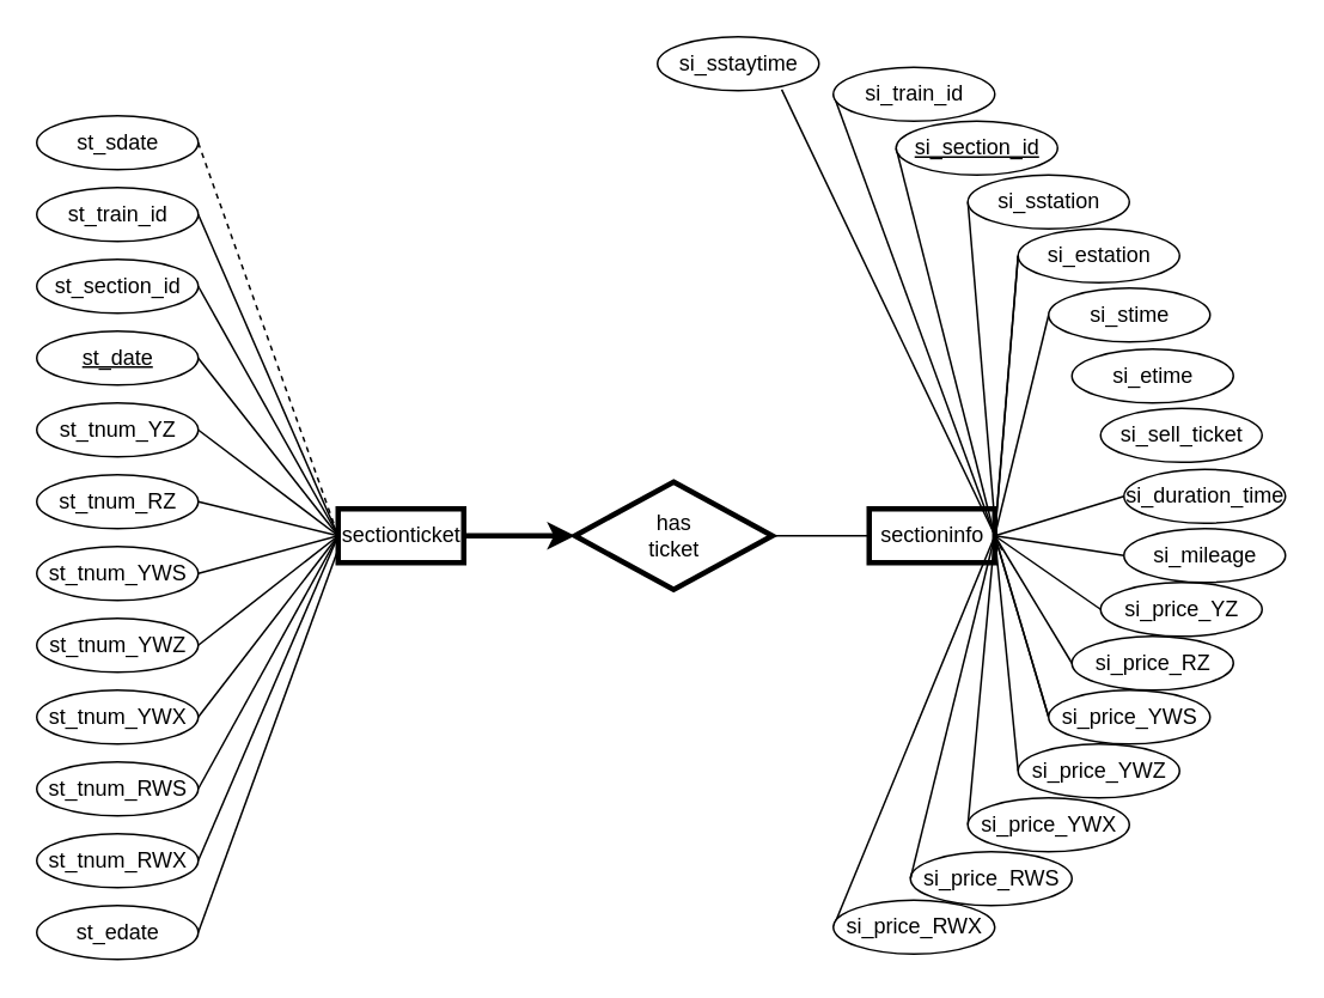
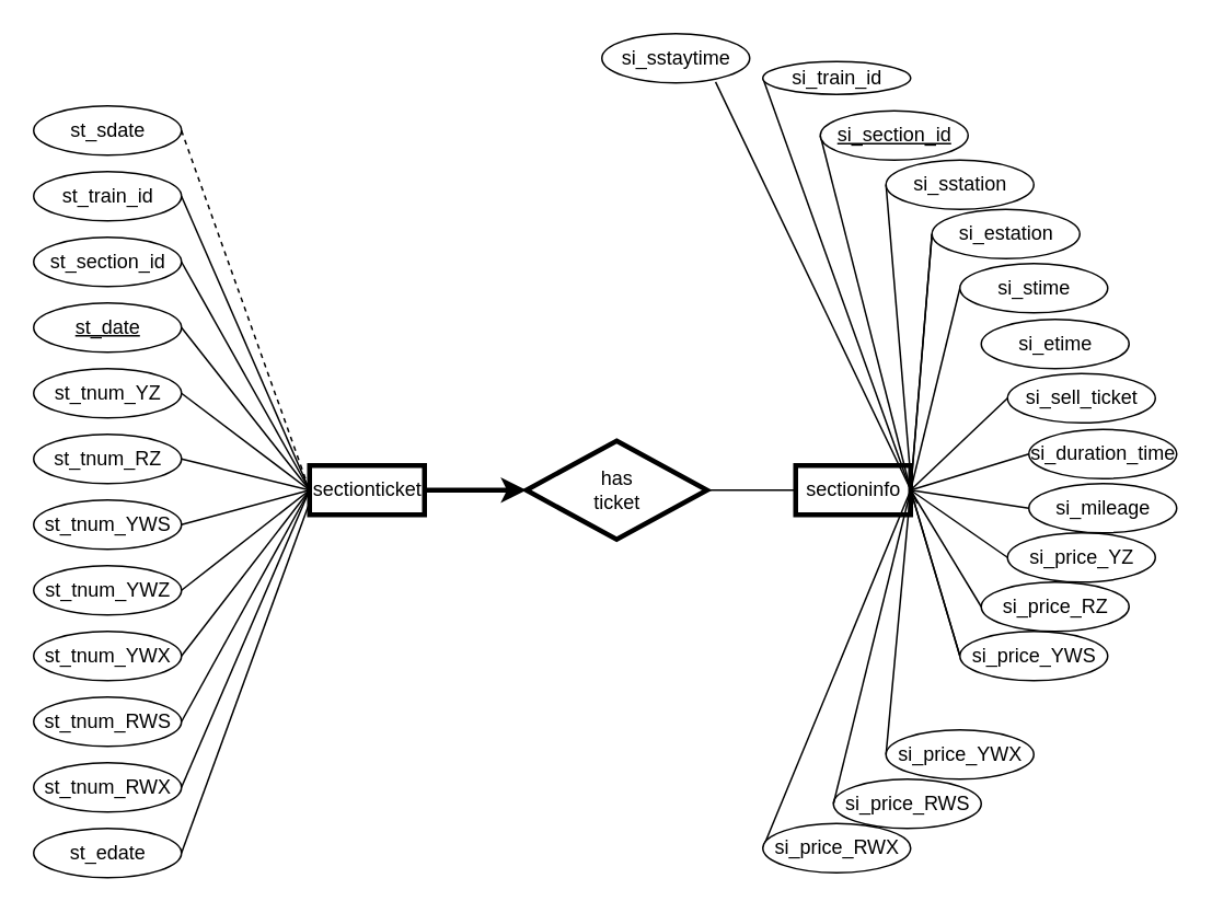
- <mxCell id="37" value="si_train_id" style="shape=ellipse;html=1;dashed=0;whitespace=wrap;perimeter=ellipsePerimeter;" parent="1" vertex="1"><mxGeometry x="464" y="37" width="90" height="30" as="geometry" /></mxCell>
+ <mxCell id="37" value="si_train_id" style="shape=ellipse;html=1;dashed=0;whitespace=wrap;perimeter=ellipsePerimeter;" parent="1" vertex="1"><mxGeometry x="464" y="37" width="90" height="20" as="geometry" /></mxCell>
+ <mxCell id="52" style="edgeStyle=none;rounded=0;orthogonalLoop=1;jettySize=auto;html=1;exitX=0;exitY=0.5;exitDx=0;exitDy=0;entryX=1;entryY=0.5;entryDx=0;entryDy=0;endArrow=none;endFill=0;" parent="1" source="53" target="2" edge="1"><mxGeometry relative="1" as="geometry" /></mxCell>
- <mxCell id="34" style="edgeStyle=none;rounded=0;orthogonalLoop=1;jettySize=auto;html=1;exitX=0;exitY=0.5;exitDx=0;exitDy=0;endArrow=none;endFill=0;strokeWidth=1;entryX=1;entryY=0.5;entryDx=0;entryDy=0;" parent="1" source="58" target="2" edge="1"><mxGeometry relative="1" as="geometry"><mxPoint x="594" y="389" as="targetPoint" /></mxGeometry></mxCell>
- <mxCell id="58" value="si_price_YWZ" style="shape=ellipse;html=1;dashed=0;whitespace=wrap;perimeter=ellipsePerimeter;" parent="1" vertex="1"><mxGeometry x="567" y="414" width="90" height="30" as="geometry" /></mxCell>
